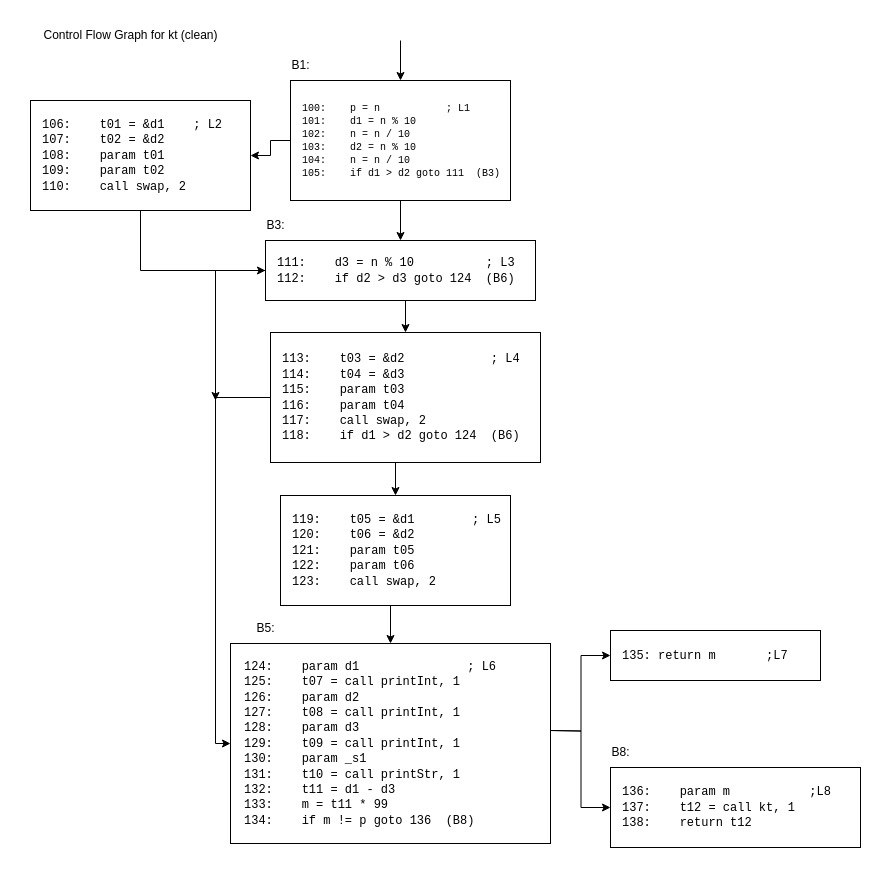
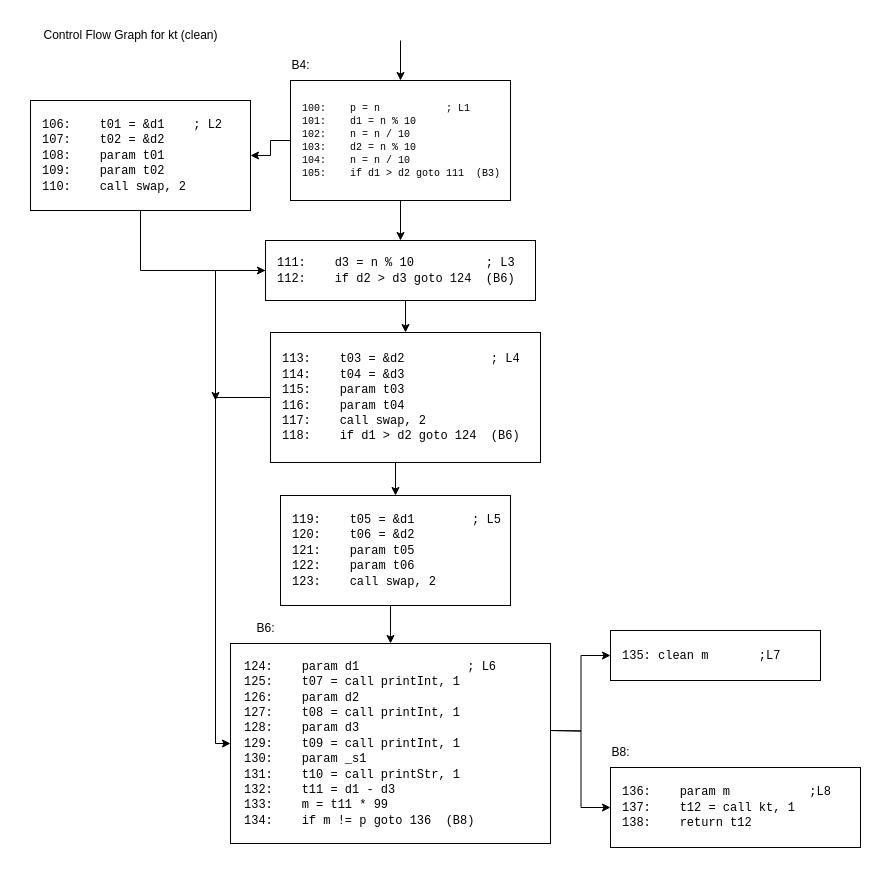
- <mxCell id="7" value="B1:" style="text;html=1;align=center;verticalAlign=middle;resizable=0;points=[];autosize=1;strokeColor=none;fillColor=none;" parent="3" vertex="1"><mxGeometry width="40" height="30" as="geometry" /></mxCell>
+ <mxCell id="7" value="B4:" style="text;html=1;align=center;verticalAlign=middle;resizable=0;points=[];autosize=1;strokeColor=none;fillColor=none;" parent="3" vertex="1"><mxGeometry width="40" height="30" as="geometry" /></mxCell>
- <mxCell id="15" value="B3:" style="text;html=1;align=center;verticalAlign=middle;resizable=0;points=[];autosize=1;strokeColor=none;fillColor=none;" parent="12" vertex="1"><mxGeometry width="40" height="30" as="geometry" /></mxCell>
- <mxCell id="29" value="B5:" style="text;html=1;align=center;verticalAlign=middle;resizable=0;points=[];autosize=1;strokeColor=none;fillColor=none;" parent="1" vertex="1"><mxGeometry x="245" y="613" width="40" height="30" as="geometry" /></mxCell>
+ <mxCell id="29" value="B6:" style="text;html=1;align=center;verticalAlign=middle;resizable=0;points=[];autosize=1;strokeColor=none;fillColor=none;" parent="1" vertex="1"><mxGeometry x="245" y="613" width="40" height="30" as="geometry" /></mxCell>
- <mxCell id="35" value="&lt;font face=&quot;Courier New&quot;&gt;135: return m&amp;nbsp; &amp;nbsp; &amp;nbsp; &amp;nbsp;;L7&lt;/font&gt;" style="text;html=1;align=left;verticalAlign=middle;resizable=0;points=[];autosize=1;strokeColor=none;fillColor=none;" parent="33" vertex="1"><mxGeometry x="20" y="40" width="190" height="30" as="geometry" /></mxCell>
+ <mxCell id="35" value="&lt;font face=&quot;Courier New&quot;&gt;135: clean m&amp;nbsp; &amp;nbsp; &amp;nbsp; &amp;nbsp;;L7&lt;/font&gt;" style="text;html=1;align=left;verticalAlign=middle;resizable=0;points=[];autosize=1;strokeColor=none;fillColor=none;" parent="33" vertex="1"><mxGeometry x="20" y="40" width="190" height="30" as="geometry" /></mxCell>
